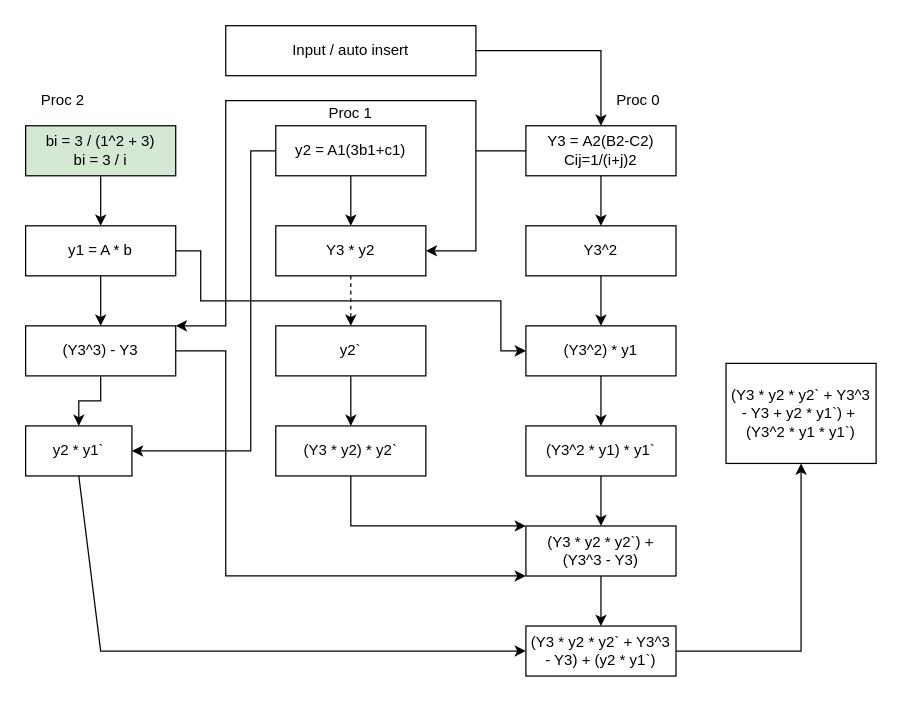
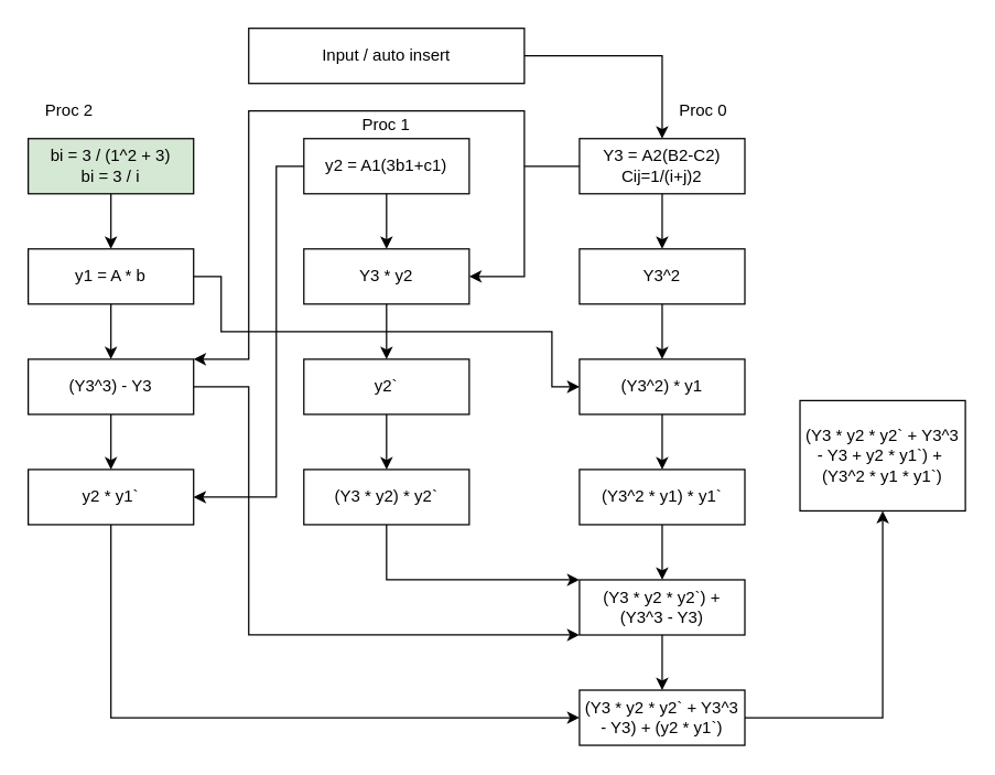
- <mxCell id="23" value="" style="edgeStyle=orthogonalEdgeStyle;rounded=0;orthogonalLoop=1;jettySize=auto;html=1;dashed=1;" edge="1" parent="1" source="24" target="11"><mxGeometry relative="1" as="geometry" /></mxCell>
+ <mxCell id="23" value="" style="edgeStyle=orthogonalEdgeStyle;rounded=0;orthogonalLoop=1;jettySize=auto;html=1;" edge="1" parent="1" source="24" target="11"><mxGeometry relative="1" as="geometry" /></mxCell>
- <mxCell id="25" value="y2 * y1`" style="rounded=0;whiteSpace=wrap;html=1;" vertex="1" parent="1"><mxGeometry x="20" y="340" width="85" height="40" as="geometry" /></mxCell>
+ <mxCell id="25" value="y2 * y1`" style="rounded=0;whiteSpace=wrap;html=1;" vertex="1" parent="1"><mxGeometry x="20" y="340" width="120" height="40" as="geometry" /></mxCell>
